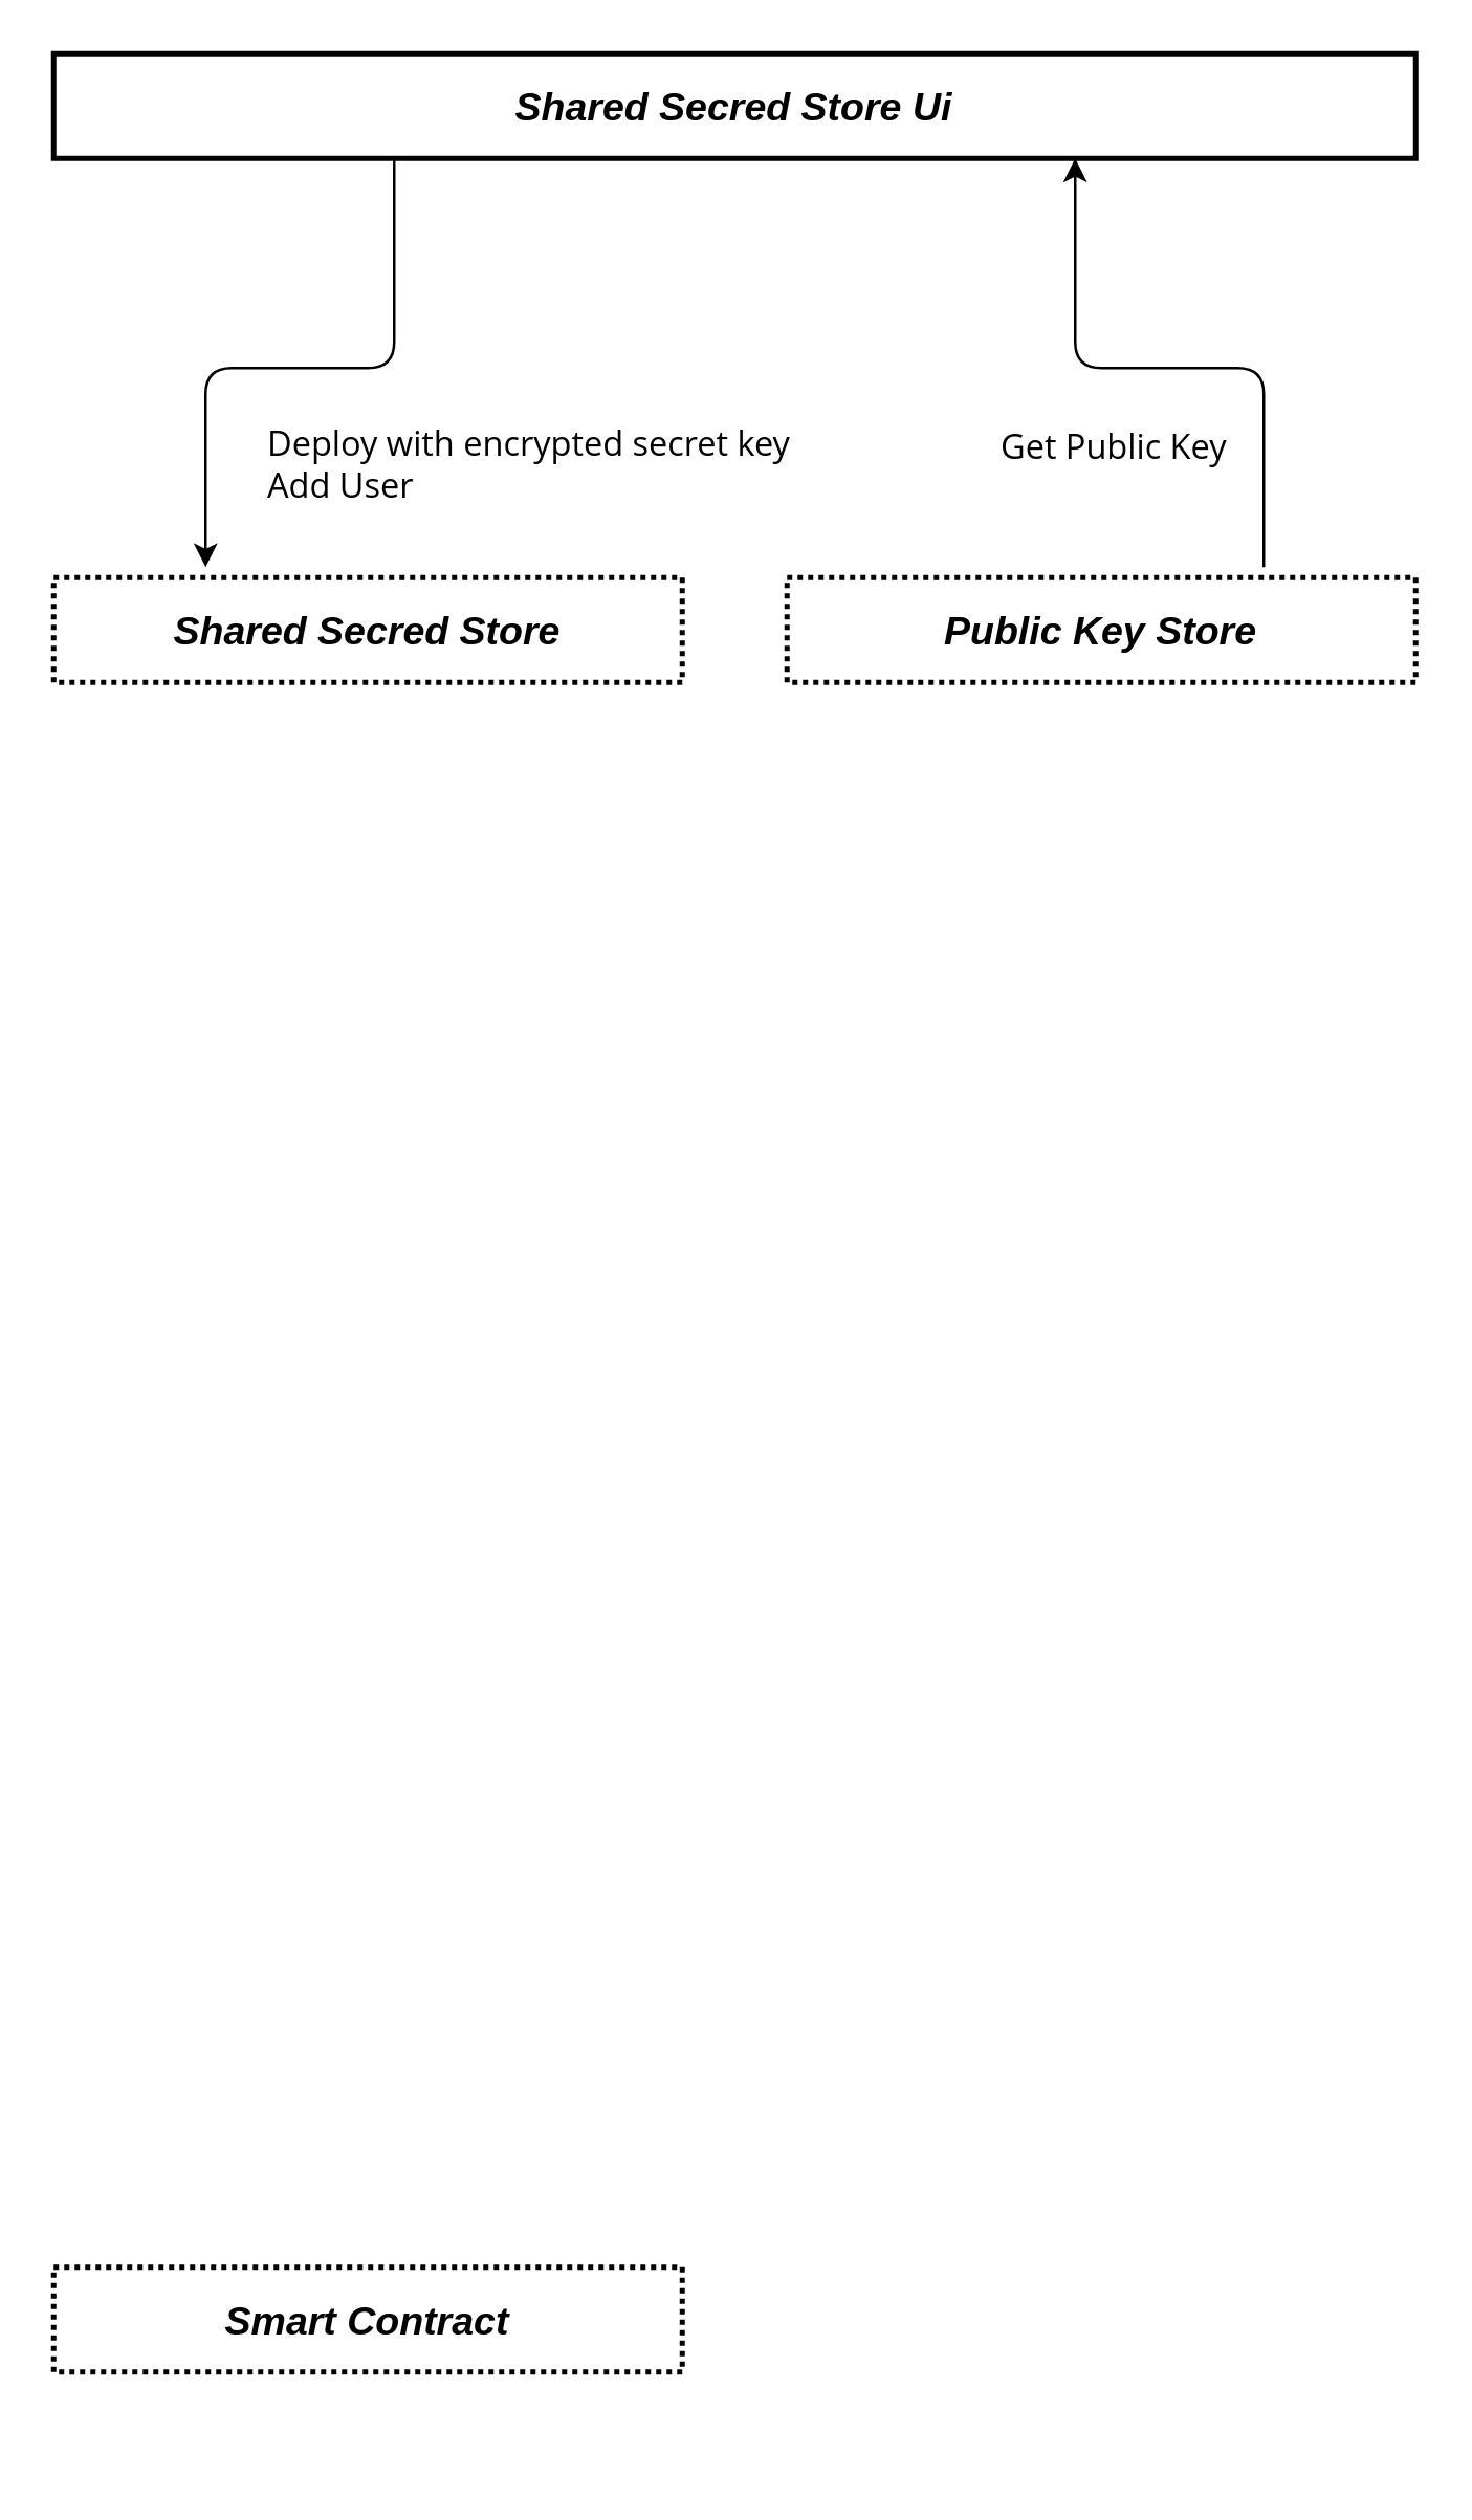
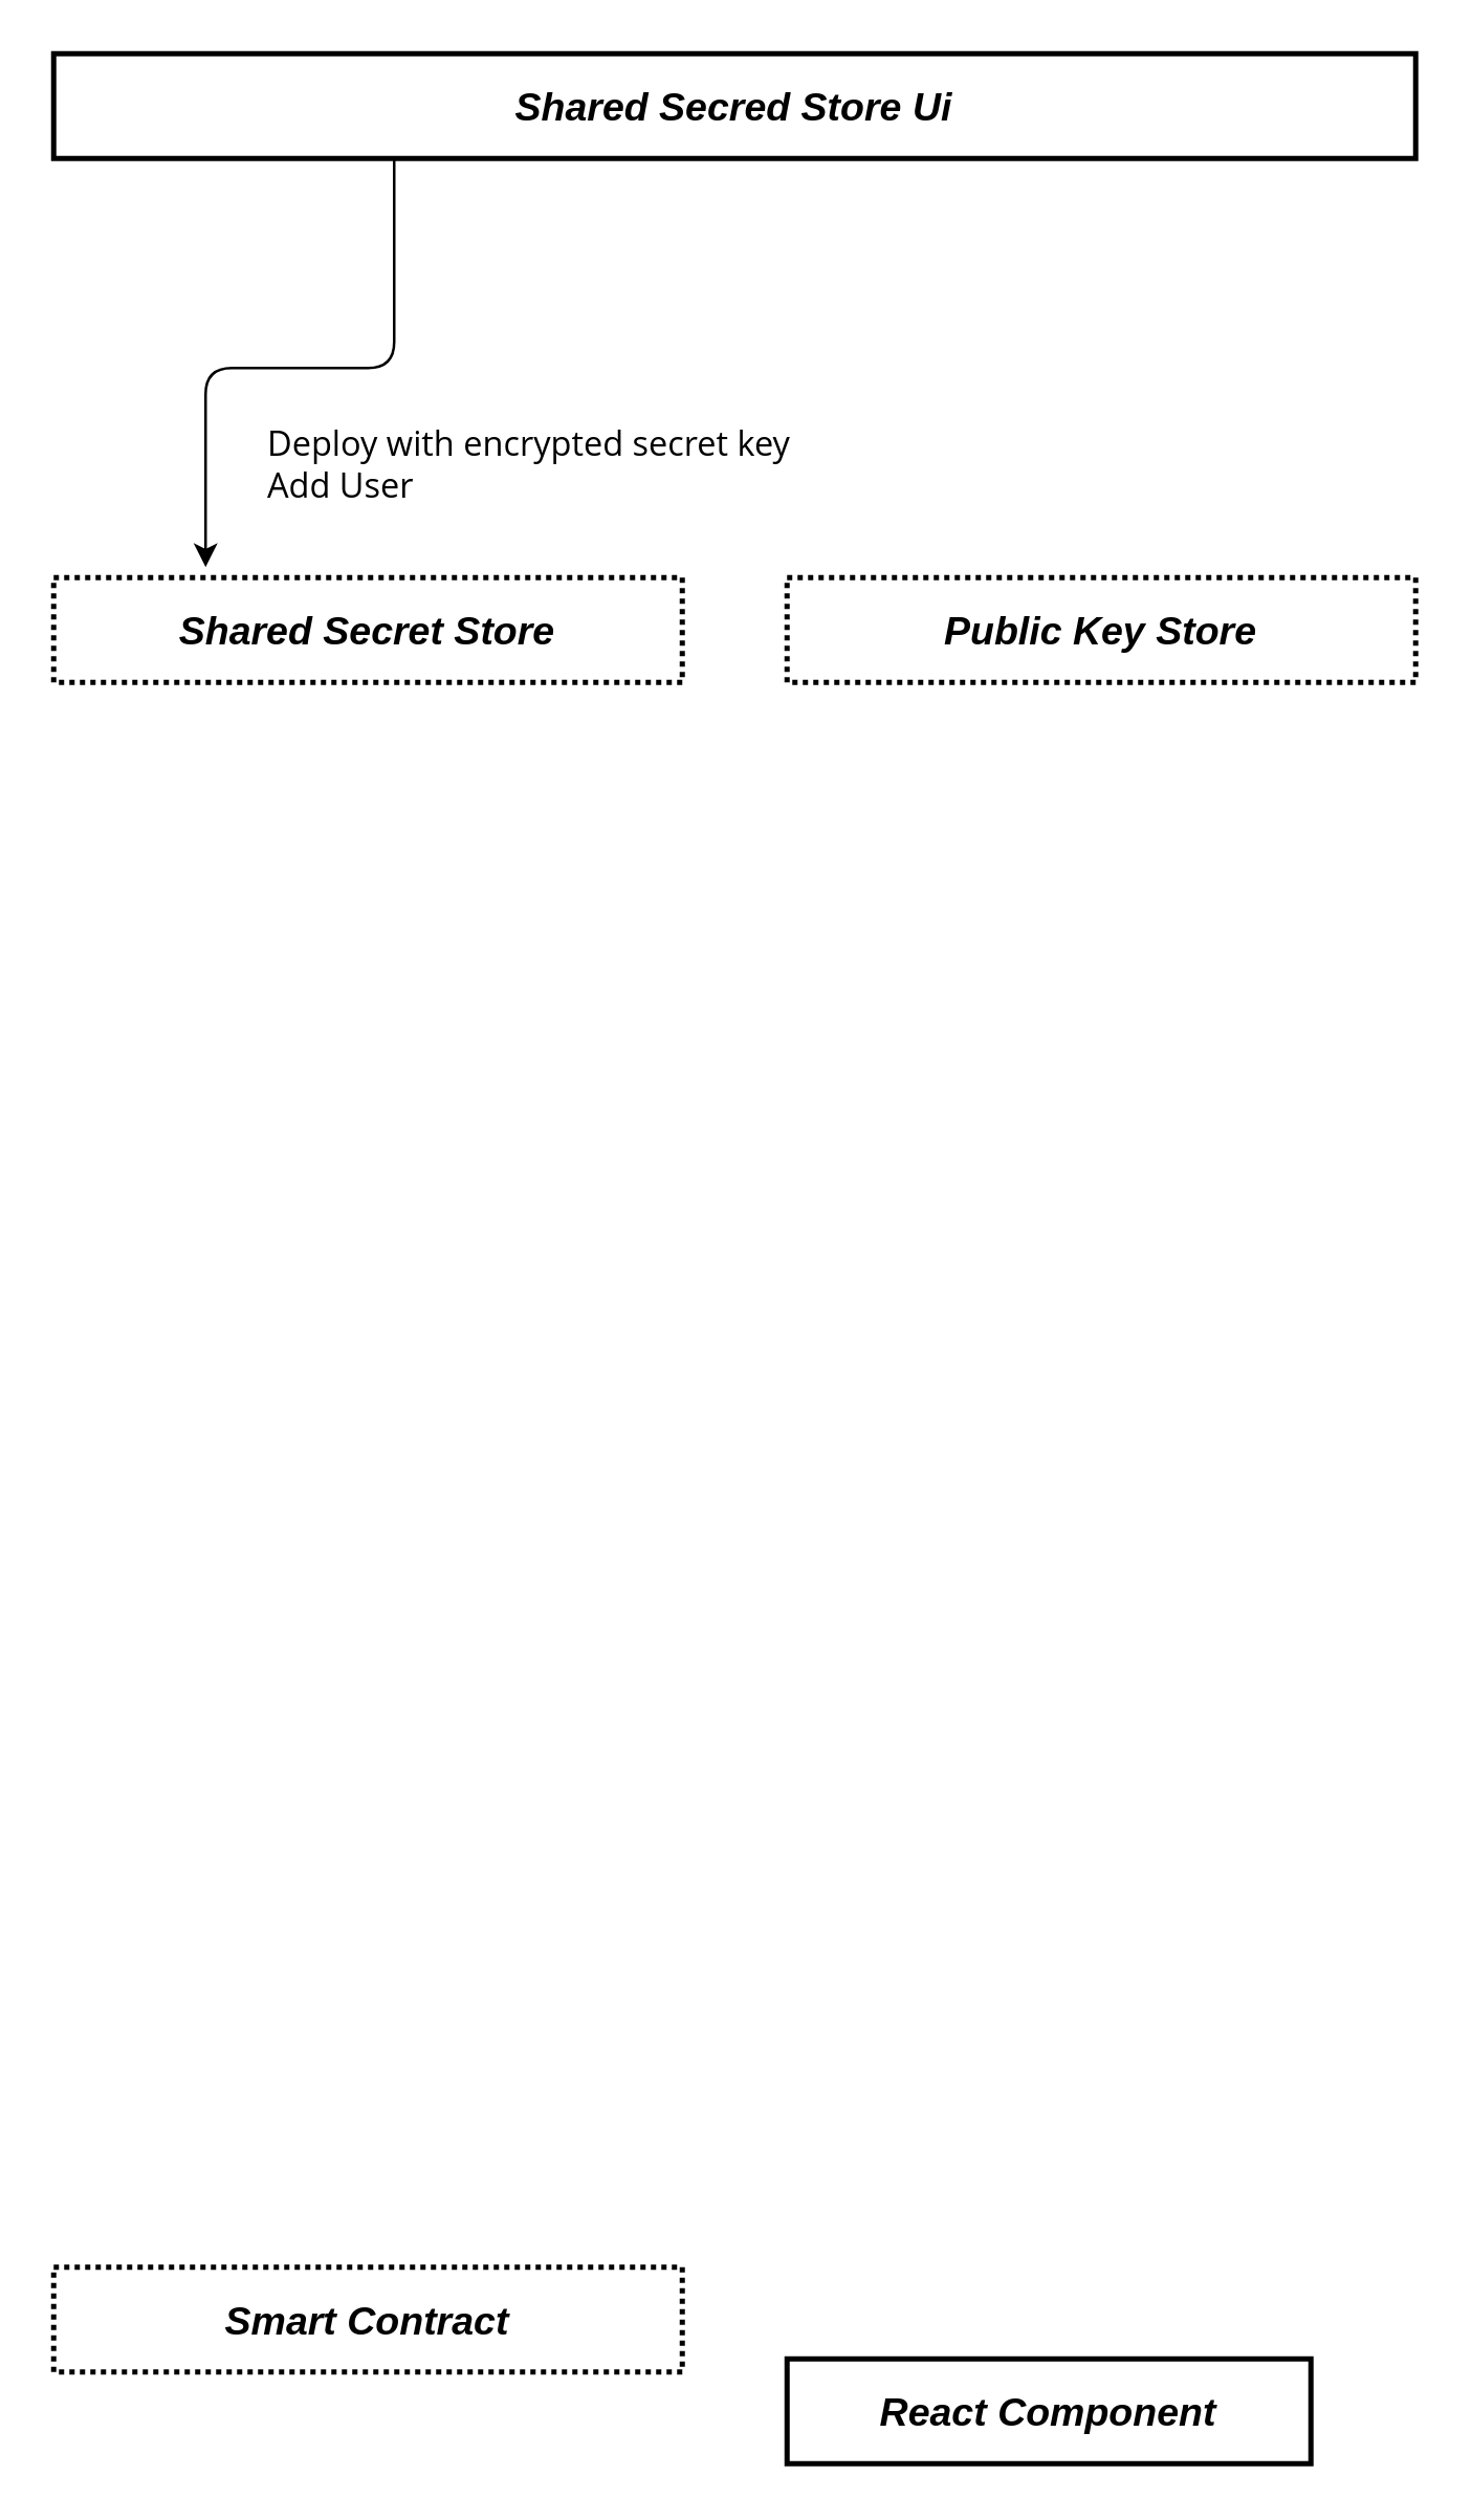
- <mxCell id="8" value="Get Public Key" style="endArrow=classic;html=1;exitX=0.75;exitY=0;exitDx=0;exitDy=0;jumpSize=0;startSize=0;edgeStyle=orthogonalEdgeStyle;fontFamily=Open Sans;fontSource=https%3A%2F%2Ffonts.googleapis.com%2Fcss%3Ffamily%3DOpen%2BSans;fontSize=13;align=left;entryX=0.75;entryY=1;entryDx=0;entryDy=0;" parent="1" source="7" target="2" edge="1"><mxGeometry x="0.298" y="42" width="50" height="50" relative="1" as="geometry"><mxPoint x="208" y="84" as="sourcePoint" /><mxPoint x="640" y="160" as="targetPoint" /><mxPoint x="12" y="30" as="offset" /></mxGeometry></mxCell>
- <mxCell id="3" value="Shared Secred Store" style="rounded=0;whiteSpace=wrap;html=1;verticalAlign=middle;fontStyle=3;fontSize=15;perimeterSpacing=4;strokeWidth=2;horizontal=1;dashed=1;dashPattern=1 1;" parent="1" vertex="1"><mxGeometry x="20" y="220" width="240" height="40" as="geometry" /></mxCell>
+ <mxCell id="3" value="Shared Secret Store" style="rounded=0;whiteSpace=wrap;html=1;verticalAlign=middle;fontStyle=3;fontSize=15;perimeterSpacing=4;strokeWidth=2;horizontal=1;dashed=1;dashPattern=1 1;" parent="1" vertex="1"><mxGeometry x="20" y="220" width="240" height="40" as="geometry" /></mxCell>
+ <mxCell id="6" value="React Component" style="rounded=0;whiteSpace=wrap;html=1;verticalAlign=middle;fontStyle=3;fontSize=15;perimeterSpacing=4;strokeWidth=2;horizontal=1;" parent="1" vertex="1"><mxGeometry x="300" y="900" width="200" height="40" as="geometry" /></mxCell>
